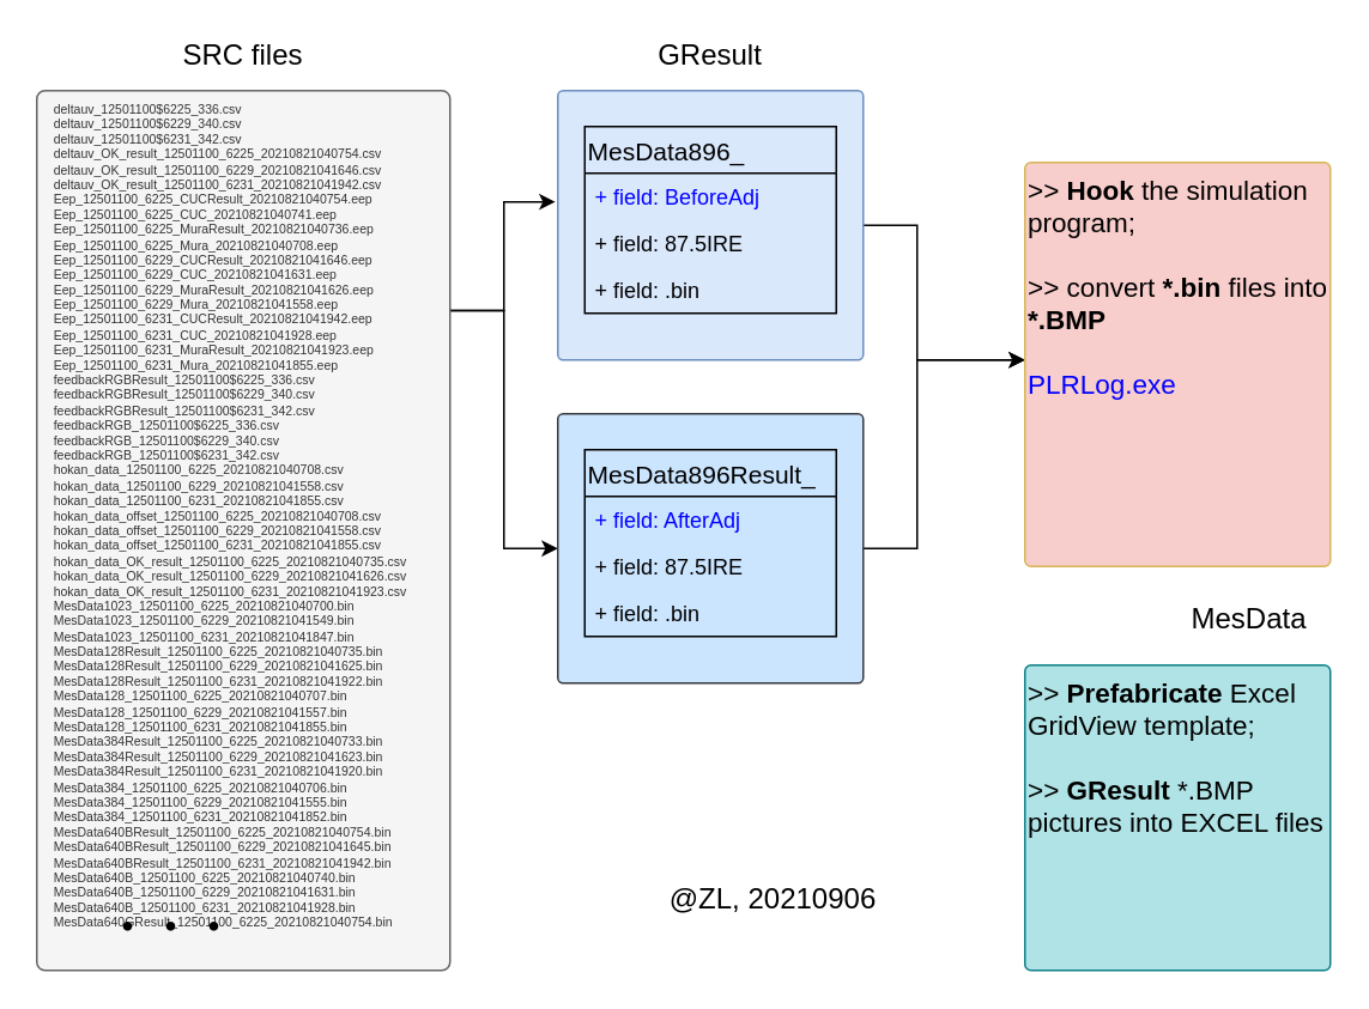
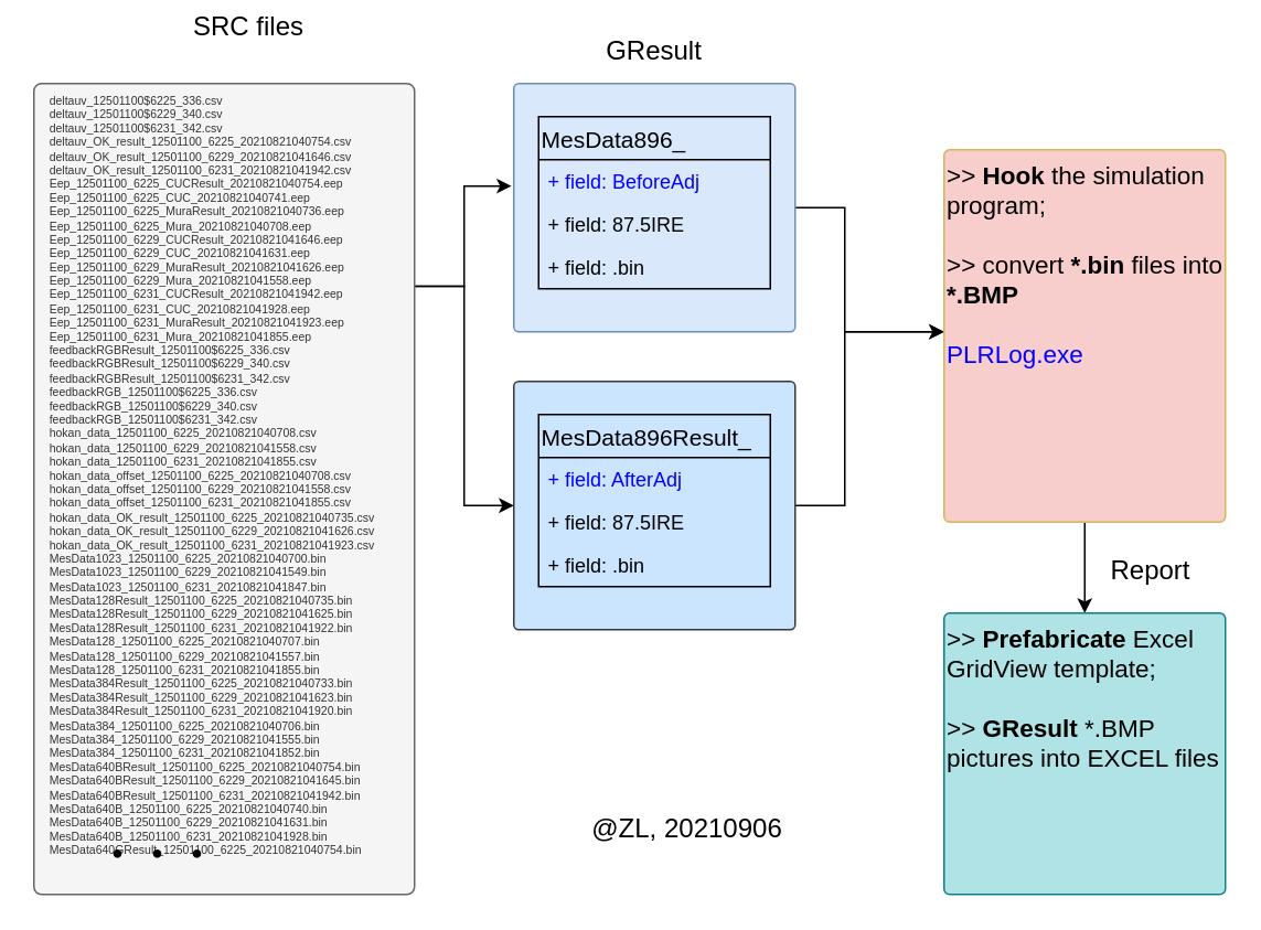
- <mxCell id="5" value="SRC files" style="text;html=1;strokeColor=none;fillColor=none;align=center;verticalAlign=middle;whiteSpace=wrap;rounded=0;fontSize=16;" parent="1" vertex="1"><mxGeometry x="20" y="20" width="230" height="20" as="geometry" /></mxCell>
+ <mxCell id="5" value="SRC files" style="text;html=1;strokeColor=none;fillColor=none;align=center;verticalAlign=middle;whiteSpace=wrap;rounded=0;fontSize=16;" parent="1" vertex="1"><mxGeometry x="35" y="5" width="230" height="20" as="geometry" /></mxCell>
+ <mxCell id="18" style="edgeStyle=orthogonalEdgeStyle;rounded=0;orthogonalLoop=1;jettySize=auto;html=1;exitX=0.5;exitY=1;exitDx=0;exitDy=0;entryX=0.5;entryY=0;entryDx=0;entryDy=0;" edge="1" parent="1" source="19" target="22"><mxGeometry relative="1" as="geometry" /></mxCell>
- <mxCell id="25" value="MesData" style="text;html=1;strokeColor=none;fillColor=none;align=center;verticalAlign=middle;whiteSpace=wrap;rounded=0;fontSize=16;" vertex="1" parent="1"><mxGeometry x="650" y="334" width="90" height="20" as="geometry" /></mxCell>
+ <mxCell id="25" value="Report" style="text;html=1;strokeColor=none;fillColor=none;align=center;verticalAlign=middle;whiteSpace=wrap;rounded=0;fontSize=16;" vertex="1" parent="1"><mxGeometry x="650" y="334" width="90" height="20" as="geometry" /></mxCell>
- <mxCell id="26" value="@ZL, 20210906" style="text;html=1;strokeColor=none;fillColor=none;align=center;verticalAlign=middle;whiteSpace=wrap;rounded=0;fontSize=16;" vertex="1" parent="1"><mxGeometry x="305" y="490" width="250" height="20" as="geometry" /></mxCell>
+ <mxCell id="26" value="@ZL, 20210906" style="text;html=1;strokeColor=none;fillColor=none;align=center;verticalAlign=middle;whiteSpace=wrap;rounded=0;fontSize=16;" vertex="1" parent="1"><mxGeometry x="290" y="490" width="250" height="20" as="geometry" /></mxCell>
